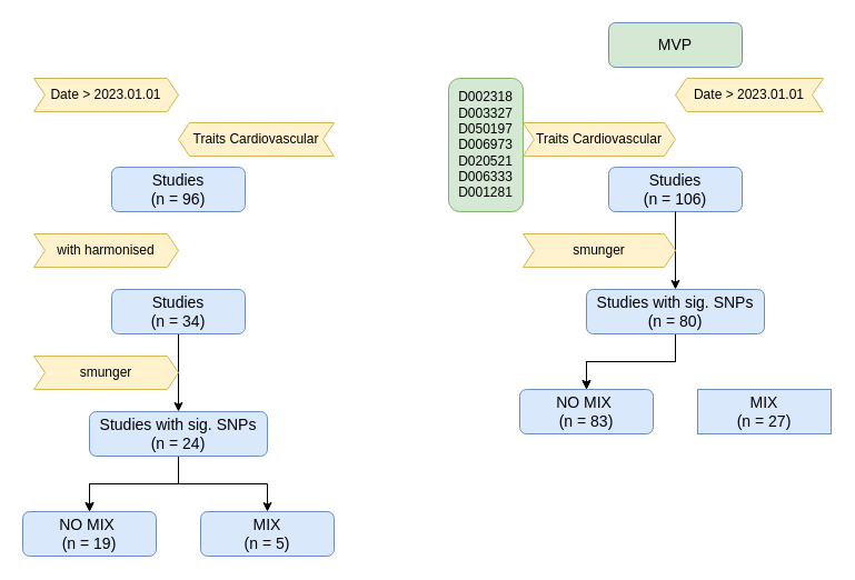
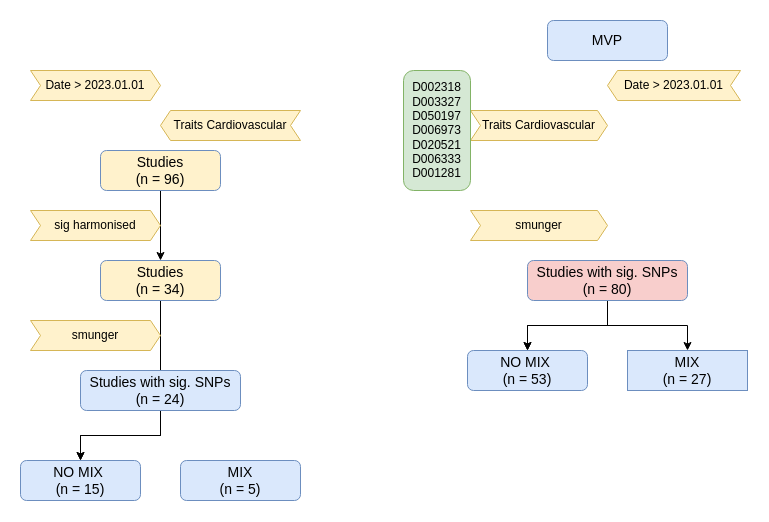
- <mxCell id="16" value="MVP" style="rounded=1;whiteSpace=wrap;html=1;fontSize=14;fillColor=#d5e8d4;strokeColor=#6c8ebf;" parent="1" vertex="1"><mxGeometry x="547" y="20" width="120" height="40" as="geometry" /></mxCell>
+ <mxCell id="16" value="MVP" style="rounded=1;whiteSpace=wrap;html=1;fontSize=14;fillColor=#dae8fc;strokeColor=#6c8ebf;" parent="1" vertex="1"><mxGeometry x="547" y="20" width="120" height="40" as="geometry" /></mxCell>
- <mxCell id="4" value="Studies&lt;br&gt;(n = 96)" style="rounded=1;whiteSpace=wrap;html=1;fontSize=14;fillColor=#dae8fc;strokeColor=#6c8ebf;" parent="1" vertex="1"><mxGeometry x="100" y="150" width="120" height="40" as="geometry" /></mxCell>
+ <mxCell id="4" value="Studies&lt;br&gt;(n = 96)" style="rounded=1;whiteSpace=wrap;html=1;fontSize=14;fillColor=#fff2cc;strokeColor=#6c8ebf;" parent="1" vertex="1"><mxGeometry x="100" y="150" width="120" height="40" as="geometry" /></mxCell>
- <mxCell id="18" value="Studies&lt;br&gt;(n = 106)" style="rounded=1;whiteSpace=wrap;html=1;fontSize=14;fillColor=#dae8fc;strokeColor=#6c8ebf;" parent="1" vertex="1"><mxGeometry x="547" y="150" width="120" height="40" as="geometry" /></mxCell>
+ <mxCell id="3" value="" style="edgeStyle=orthogonalEdgeStyle;rounded=0;orthogonalLoop=1;jettySize=auto;html=1;fontSize=14;" parent="1" source="4" target="7" edge="1"><mxGeometry relative="1" as="geometry" /></mxCell>
- <mxCell id="20" value="" style="edgeStyle=orthogonalEdgeStyle;rounded=0;orthogonalLoop=1;jettySize=auto;html=1;fontSize=14;exitX=0.5;exitY=1;exitDx=0;exitDy=0;" parent="1" source="18" target="24" edge="1"><mxGeometry relative="1" as="geometry"><mxPoint x="607" y="300" as="sourcePoint" /></mxGeometry></mxCell>
- <mxCell id="8" value="with harmonised" style="shape=step;perimeter=stepPerimeter;whiteSpace=wrap;html=1;fixedSize=1;size=10;fontSize=12;fillColor=#fff2cc;strokeColor=#d6b656;" parent="1" vertex="1"><mxGeometry x="30" y="210" width="130" height="30" as="geometry" /></mxCell>
+ <mxCell id="8" value="sig harmonised" style="shape=step;perimeter=stepPerimeter;whiteSpace=wrap;html=1;fixedSize=1;size=10;fontSize=12;fillColor=#fff2cc;strokeColor=#d6b656;" parent="1" vertex="1"><mxGeometry x="30" y="210" width="130" height="30" as="geometry" /></mxCell>
- <mxCell id="7" value="Studies&lt;br&gt;(n = 34)" style="rounded=1;whiteSpace=wrap;html=1;fontSize=14;fillColor=#dae8fc;strokeColor=#6c8ebf;" parent="1" vertex="1"><mxGeometry x="100" y="260" width="120" height="40" as="geometry" /></mxCell>
+ <mxCell id="7" value="Studies&lt;br&gt;(n = 34)" style="rounded=1;whiteSpace=wrap;html=1;fontSize=14;fillColor=#fff2cc;strokeColor=#6c8ebf;" parent="1" vertex="1"><mxGeometry x="100" y="260" width="120" height="40" as="geometry" /></mxCell>
- <mxCell id="24" value="Studies with sig. SNPs&lt;br&gt;(n = 80)" style="rounded=1;whiteSpace=wrap;html=1;fontSize=14;fillColor=#dae8fc;strokeColor=#6c8ebf;" parent="1" vertex="1"><mxGeometry x="527" y="260" width="160" height="40" as="geometry" /></mxCell>
+ <mxCell id="24" value="Studies with sig. SNPs&lt;br&gt;(n = 80)" style="rounded=1;whiteSpace=wrap;html=1;fontSize=14;fillColor=#f8cecc;strokeColor=#6c8ebf;" parent="1" vertex="1"><mxGeometry x="527" y="260" width="160" height="40" as="geometry" /></mxCell>
+ <mxCell id="23" style="edgeStyle=orthogonalEdgeStyle;rounded=0;orthogonalLoop=1;jettySize=auto;html=1;entryX=0.5;entryY=0;entryDx=0;entryDy=0;fontSize=14;" parent="1" source="24" target="27" edge="1"><mxGeometry relative="1" as="geometry" /></mxCell>
- <mxCell id="6" value="" style="edgeStyle=orthogonalEdgeStyle;rounded=0;orthogonalLoop=1;jettySize=auto;html=1;fontSize=14;" parent="1" source="7" target="12" edge="1"><mxGeometry relative="1" as="geometry" /></mxCell>
+ <mxCell id="6" value="" style="edgeStyle=orthogonalEdgeStyle;rounded=0;orthogonalLoop=1;jettySize=auto;html=1;fontSize=14;endArrow=none;" parent="1" source="7" target="12" edge="1"><mxGeometry relative="1" as="geometry" /></mxCell>
- <mxCell id="26" value="NO MIX&amp;nbsp;&lt;br&gt;(n = 83)" style="rounded=1;whiteSpace=wrap;html=1;fontSize=14;fillColor=#dae8fc;strokeColor=#6c8ebf;" parent="1" vertex="1"><mxGeometry x="467" y="350" width="120" height="40" as="geometry" /></mxCell>
+ <mxCell id="26" value="NO MIX&amp;nbsp;&lt;br&gt;(n = 53)" style="rounded=1;whiteSpace=wrap;html=1;fontSize=14;fillColor=#dae8fc;strokeColor=#6c8ebf;" parent="1" vertex="1"><mxGeometry x="467" y="350" width="120" height="40" as="geometry" /></mxCell>
- <mxCell id="11" style="edgeStyle=orthogonalEdgeStyle;rounded=0;orthogonalLoop=1;jettySize=auto;html=1;entryX=0.5;entryY=0;entryDx=0;entryDy=0;fontSize=14;" parent="1" source="12" target="15" edge="1"><mxGeometry relative="1" as="geometry" /></mxCell>
- <mxCell id="14" value="NO MIX&amp;nbsp;&lt;br&gt;(n = 19)" style="rounded=1;whiteSpace=wrap;html=1;fontSize=14;fillColor=#dae8fc;strokeColor=#6c8ebf;" parent="1" vertex="1"><mxGeometry x="20" y="460" width="120" height="40" as="geometry" /></mxCell>
+ <mxCell id="14" value="NO MIX&amp;nbsp;&lt;br&gt;(n = 15)" style="rounded=1;whiteSpace=wrap;html=1;fontSize=14;fillColor=#dae8fc;strokeColor=#6c8ebf;" parent="1" vertex="1"><mxGeometry x="20" y="460" width="120" height="40" as="geometry" /></mxCell>
